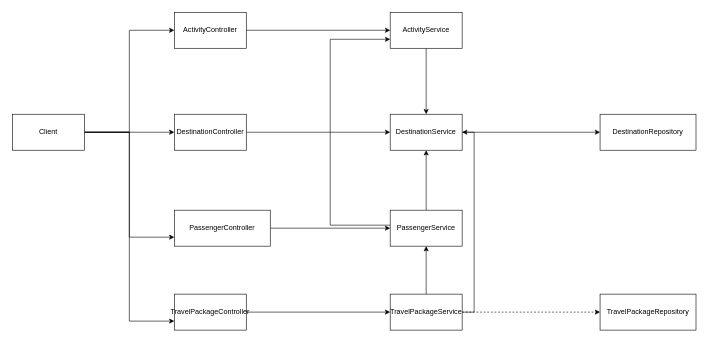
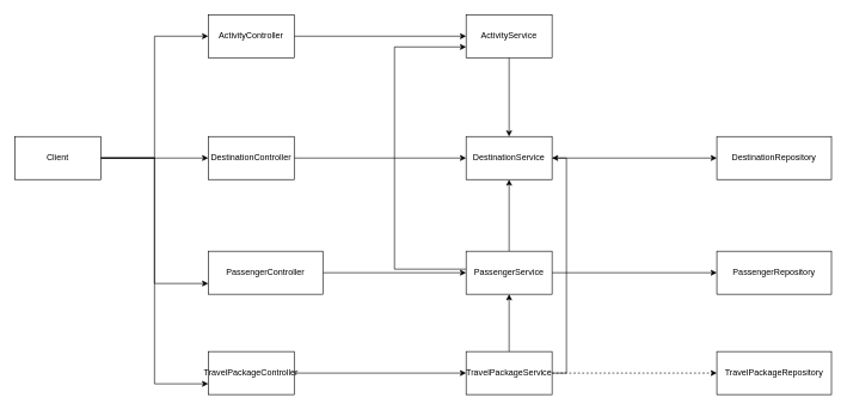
+ <mxCell id="20" style="edgeStyle=orthogonalEdgeStyle;rounded=0;orthogonalLoop=1;jettySize=auto;html=1;entryX=0;entryY=0.5;entryDx=0;entryDy=0;" edge="1" parent="1" source="23" target="28"><mxGeometry relative="1" as="geometry" /></mxCell>
+ <mxCell id="28" value="PassengerRepository" style="rounded=0;whiteSpace=wrap;html=1;" vertex="1" parent="1"><mxGeometry x="1000" y="350" width="160" height="60" as="geometry" /></mxCell>
